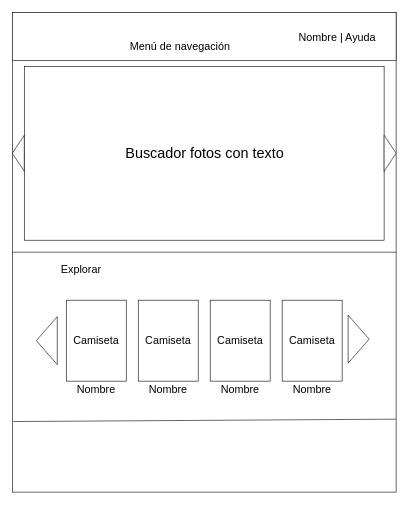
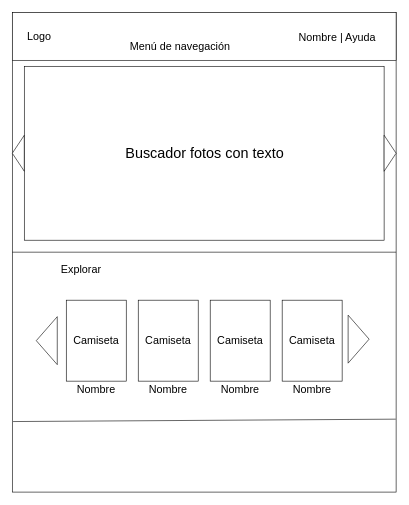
+ <mxCell id="4" value="&lt;font style=&quot;font-size: 18px&quot;&gt;Logo&lt;/font&gt;" style="text;html=1;strokeColor=none;fillColor=none;align=center;verticalAlign=middle;whiteSpace=wrap;rounded=0;" parent="1" vertex="1"><mxGeometry x="30" y="35" width="70" height="50" as="geometry" /></mxCell>
